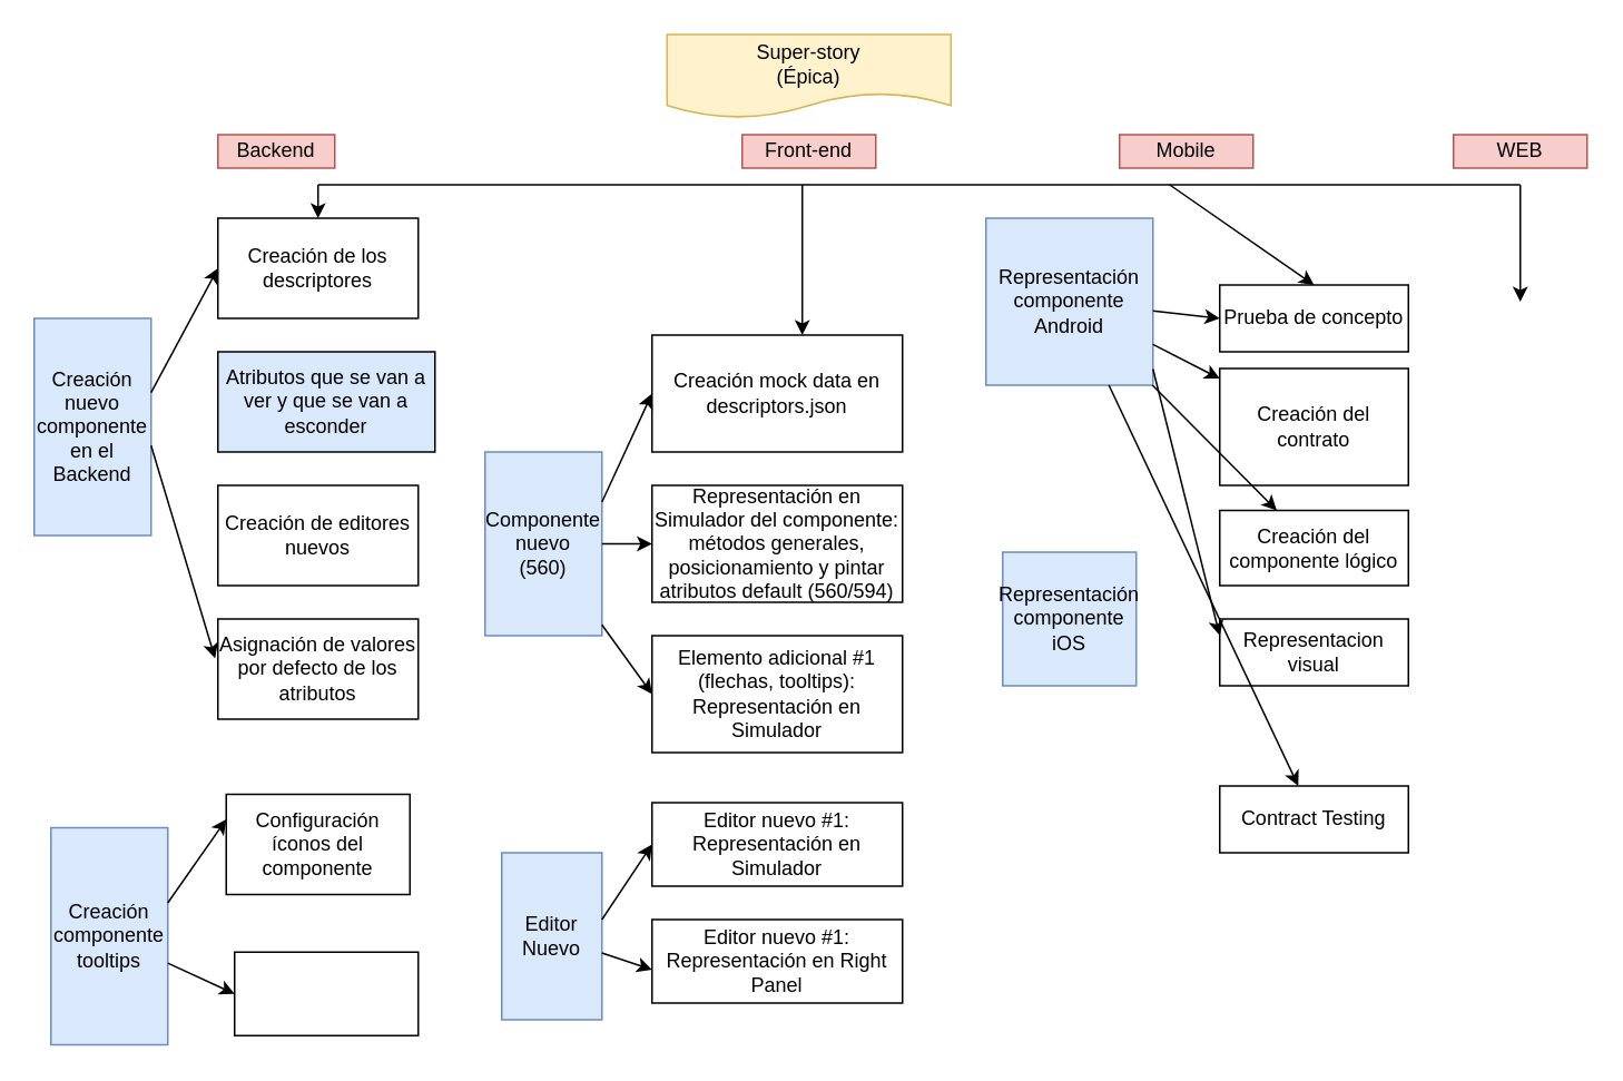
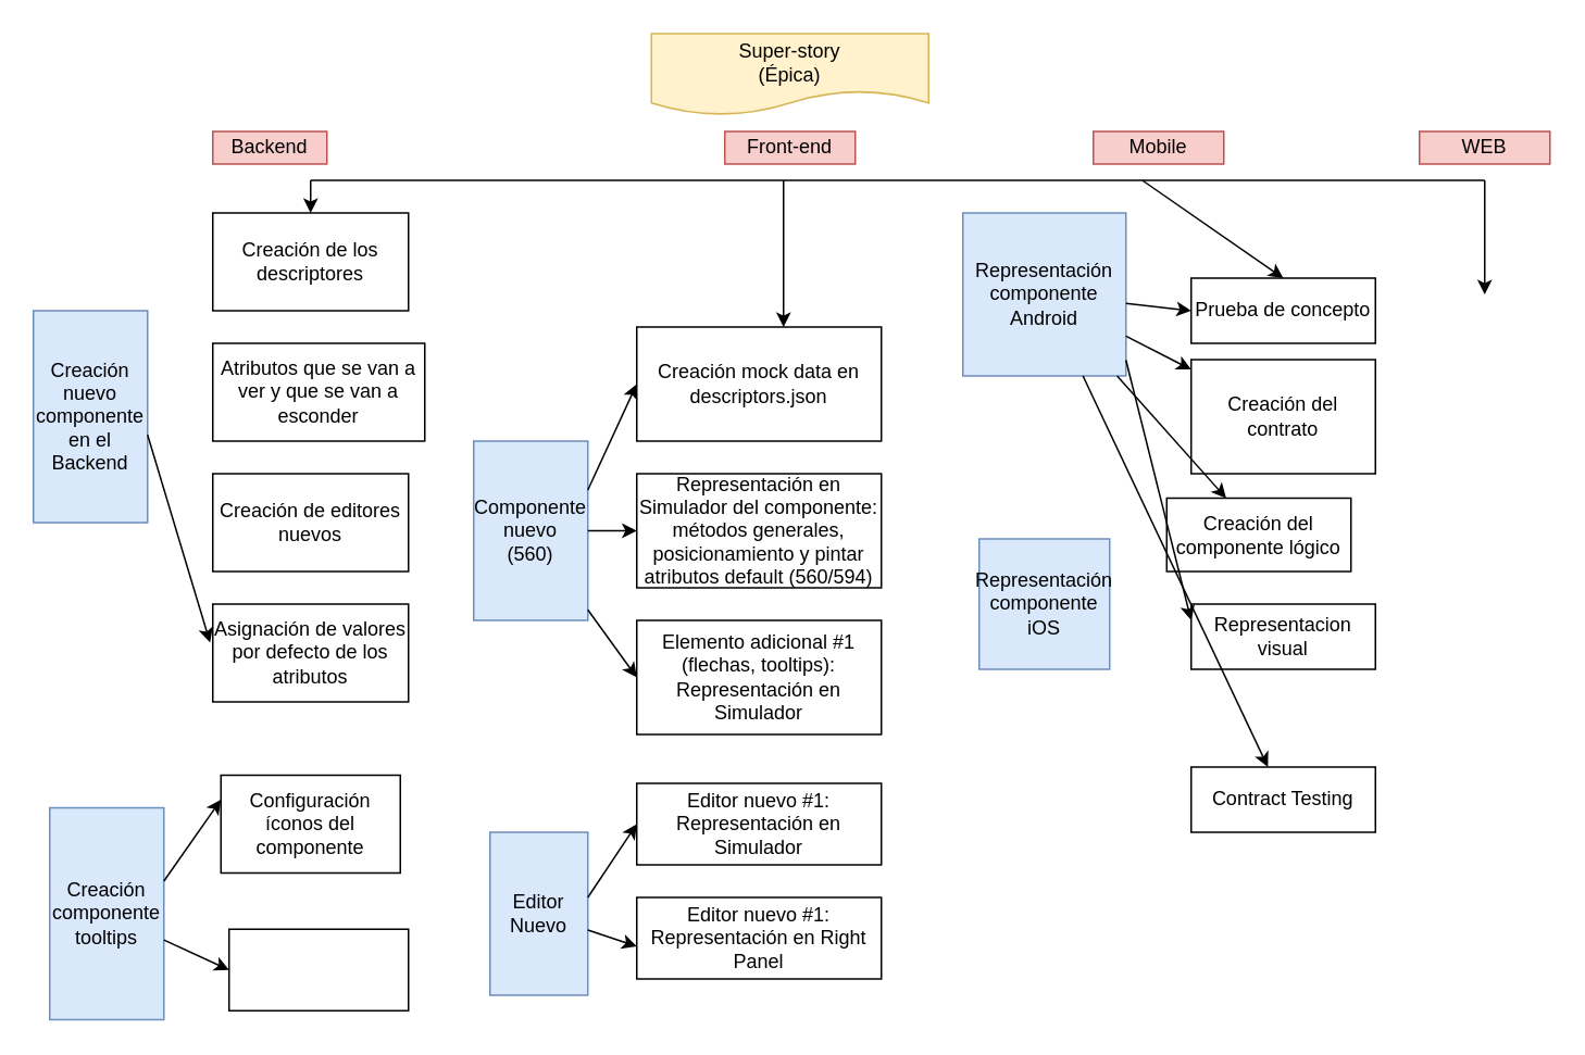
- <mxCell id="28" value="" style="endArrow=classic;html=1;entryX=0;entryY=0.5;entryDx=0;entryDy=0;exitX=1;exitY=0.342;exitDx=0;exitDy=0;exitPerimeter=0;" edge="1" parent="1" source="23" target="9"><mxGeometry width="50" height="50" relative="1" as="geometry"><mxPoint y="250" as="sourcePoint" x="70" /><mxPoint x="120" y="200" as="targetPoint" /></mxGeometry></mxCell>
- <mxCell id="6" value="Atributos que se van a ver y que se van a esconder" style="rounded=0;whiteSpace=wrap;html=1;fillColor=#dae8fc;" vertex="1" parent="1"><mxGeometry x="130" y="210" width="130" height="60" as="geometry" /></mxCell>
+ <mxCell id="6" value="Atributos que se van a ver y que se van a esconder" style="rounded=0;whiteSpace=wrap;html=1;" vertex="1" parent="1"><mxGeometry x="130" y="210" width="130" height="60" as="geometry" /></mxCell>
- <mxCell id="40" value="Creación del componente lógico" style="rounded=0;whiteSpace=wrap;html=1;" vertex="1" parent="1"><mxGeometry x="730" y="305" width="113" height="45" as="geometry" /></mxCell>
+ <mxCell id="40" value="Creación del componente lógico" style="rounded=0;whiteSpace=wrap;html=1;" vertex="1" parent="1"><mxGeometry x="715" y="305" width="113" height="45" as="geometry" /></mxCell>
